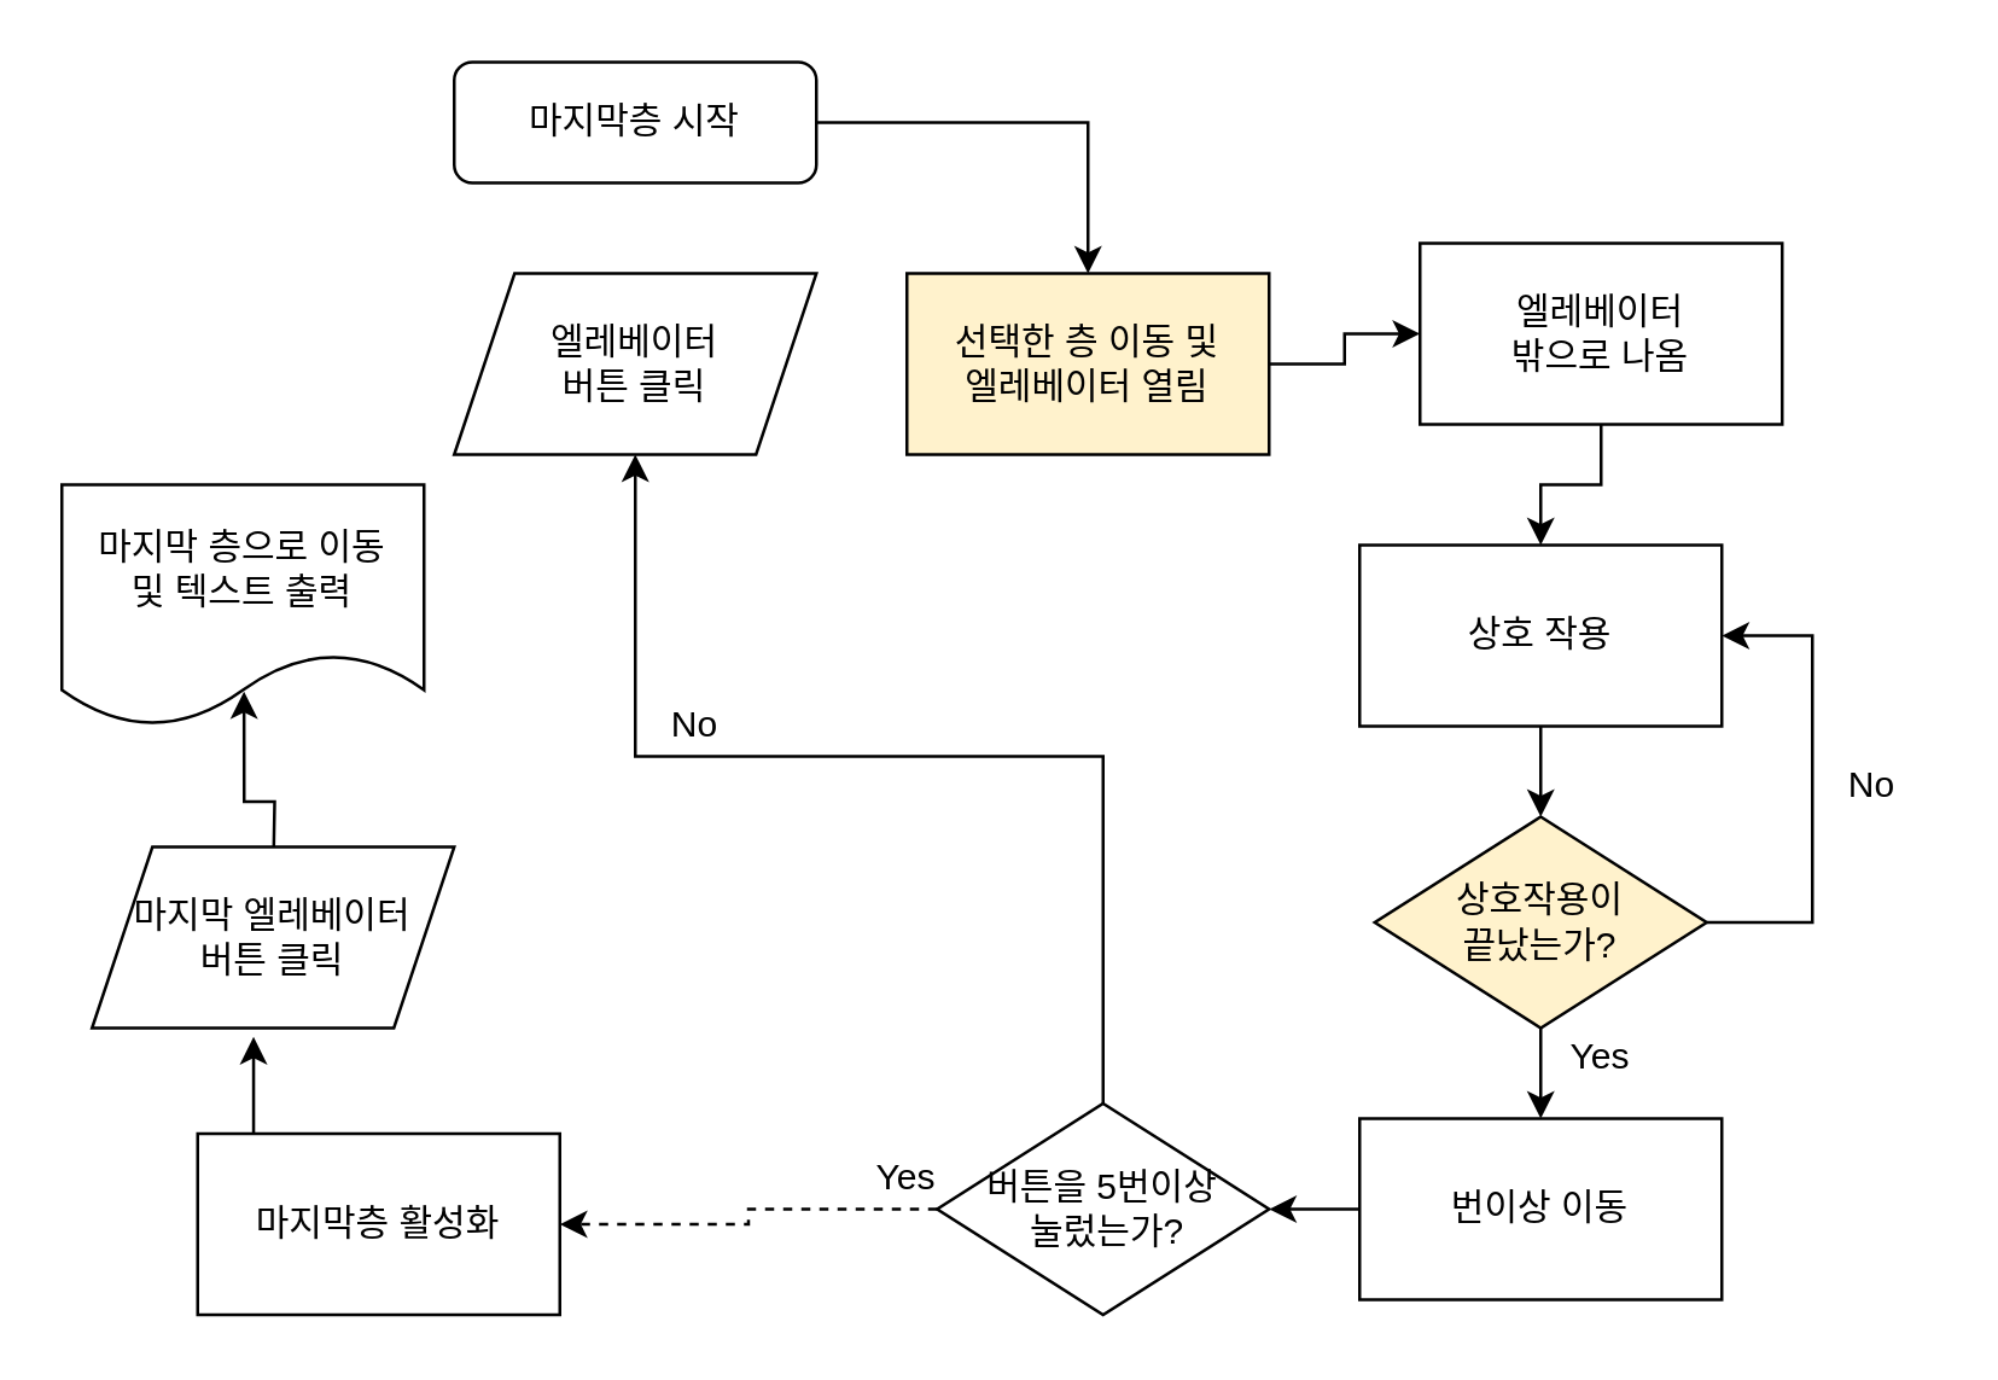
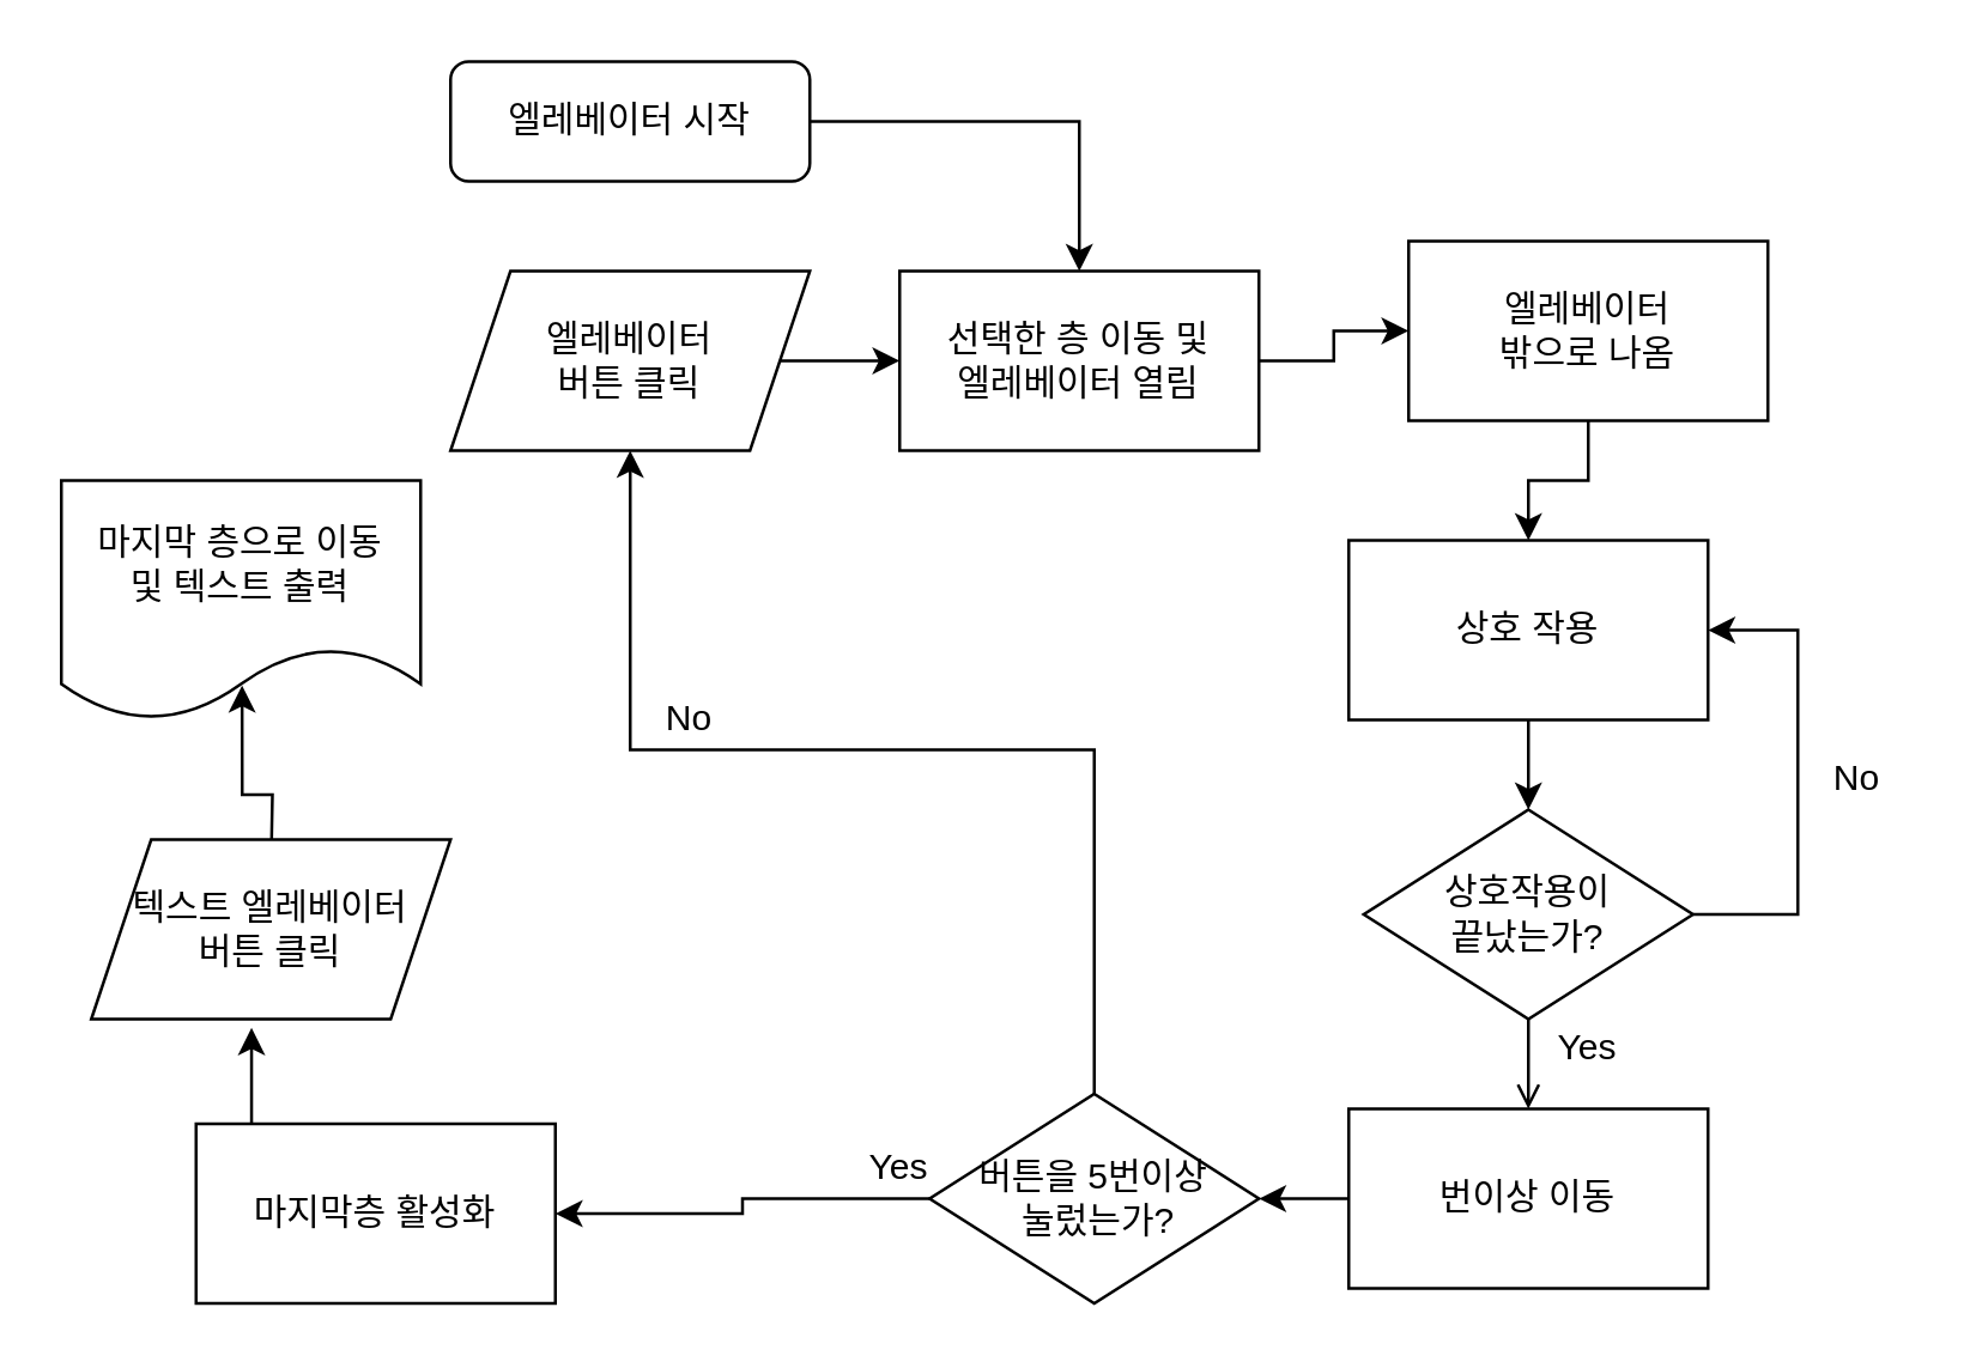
- <mxCell id="3" value="마지막층 시작" style="rounded=1;whiteSpace=wrap;html=1;fontSize=12;glass=0;strokeWidth=1;shadow=0;" parent="1" vertex="1"><mxGeometry x="150" y="20" width="120" height="40" as="geometry" /></mxCell>
+ <mxCell id="3" value="엘레베이터 시작" style="rounded=1;whiteSpace=wrap;html=1;fontSize=12;glass=0;strokeWidth=1;shadow=0;" parent="1" vertex="1"><mxGeometry x="150" y="20" width="120" height="40" as="geometry" /></mxCell>
+ <mxCell id="4" style="edgeStyle=orthogonalEdgeStyle;rounded=0;orthogonalLoop=1;jettySize=auto;html=1;entryX=0;entryY=0.5;entryDx=0;entryDy=0;" edge="1" parent="1" source="5" target="7"><mxGeometry relative="1" as="geometry" /></mxCell>
- <mxCell id="7" value="선택한 층 이동 및&lt;br&gt;엘레베이터 열림" style="rounded=0;whiteSpace=wrap;html=1;fillColor=#fff2cc;" vertex="1" parent="1"><mxGeometry x="300" y="90" width="120" height="60" as="geometry" /></mxCell>
+ <mxCell id="7" value="선택한 층 이동 및&lt;br&gt;엘레베이터 열림" style="rounded=0;whiteSpace=wrap;html=1;" vertex="1" parent="1"><mxGeometry x="300" y="90" width="120" height="60" as="geometry" /></mxCell>
- <mxCell id="12" value="상호작용이&lt;br&gt;끝났는가?" style="rhombus;whiteSpace=wrap;html=1;fillColor=#fff2cc;" vertex="1" parent="1"><mxGeometry x="455" y="270" width="110" height="70" as="geometry" /></mxCell>
+ <mxCell id="12" value="상호작용이&lt;br&gt;끝났는가?" style="rhombus;whiteSpace=wrap;html=1;" vertex="1" parent="1"><mxGeometry x="455" y="270" width="110" height="70" as="geometry" /></mxCell>
- <mxCell id="28" value="마지막 엘레베이터 &lt;br&gt;버튼 클릭" style="shape=parallelogram;perimeter=parallelogramPerimeter;whiteSpace=wrap;html=1;fixedSize=1;" vertex="1" parent="1"><mxGeometry x="30" y="280" width="120" height="60" as="geometry" /></mxCell>
+ <mxCell id="28" value="텍스트 엘레베이터 &lt;br&gt;버튼 클릭" style="shape=parallelogram;perimeter=parallelogramPerimeter;whiteSpace=wrap;html=1;fixedSize=1;" vertex="1" parent="1"><mxGeometry x="30" y="280" width="120" height="60" as="geometry" /></mxCell>
- <mxCell id="10" style="edgeStyle=orthogonalEdgeStyle;rounded=0;orthogonalLoop=1;jettySize=auto;html=1;entryX=0.5;entryY=0;entryDx=0;entryDy=0;" edge="1" parent="1" source="12" target="16"><mxGeometry relative="1" as="geometry" /></mxCell>
+ <mxCell id="10" style="edgeStyle=orthogonalEdgeStyle;rounded=0;orthogonalLoop=1;jettySize=auto;html=1;entryX=0.5;entryY=0;entryDx=0;entryDy=0;endArrow=open;" edge="1" parent="1" source="12" target="16"><mxGeometry relative="1" as="geometry" /></mxCell>
- <mxCell id="17" style="edgeStyle=orthogonalEdgeStyle;rounded=0;orthogonalLoop=1;jettySize=auto;html=1;entryX=1;entryY=0.5;entryDx=0;entryDy=0;dashed=1;" edge="1" parent="1" source="19" target="23"><mxGeometry relative="1" as="geometry" /></mxCell>
+ <mxCell id="17" style="edgeStyle=orthogonalEdgeStyle;rounded=0;orthogonalLoop=1;jettySize=auto;html=1;entryX=1;entryY=0.5;entryDx=0;entryDy=0;" edge="1" parent="1" source="19" target="23"><mxGeometry relative="1" as="geometry" /></mxCell>
